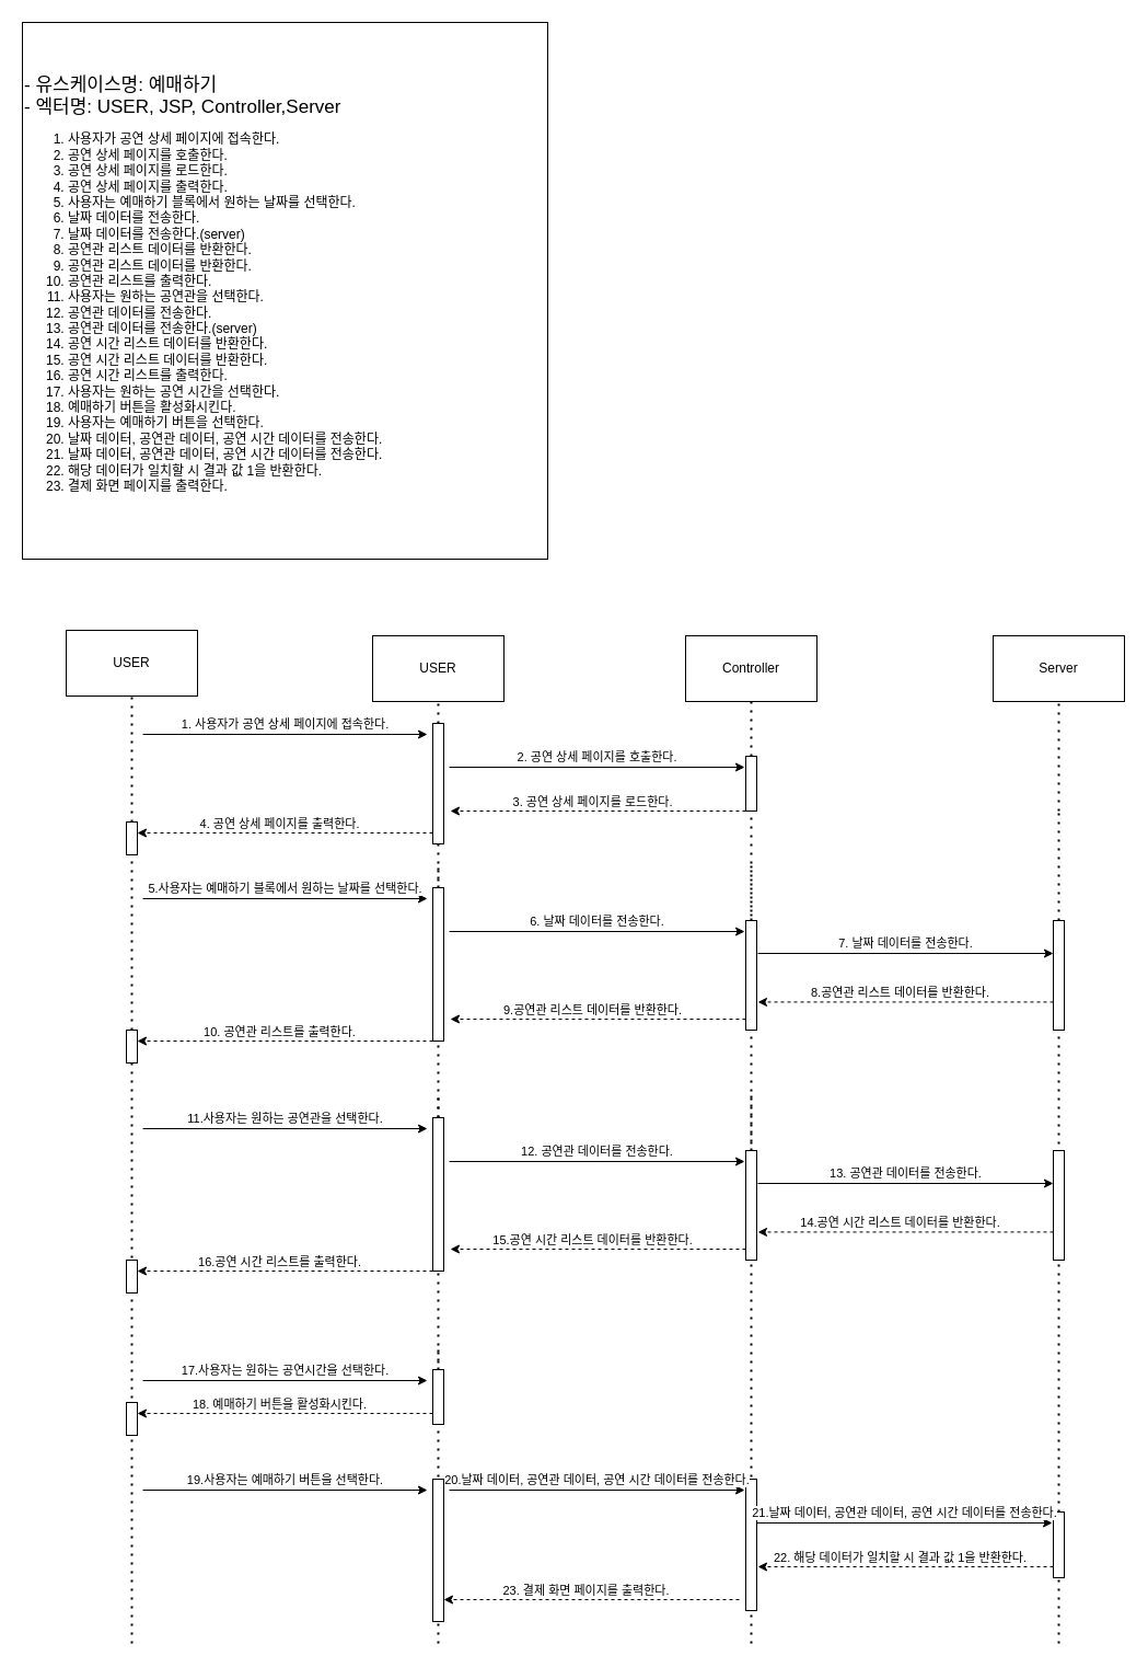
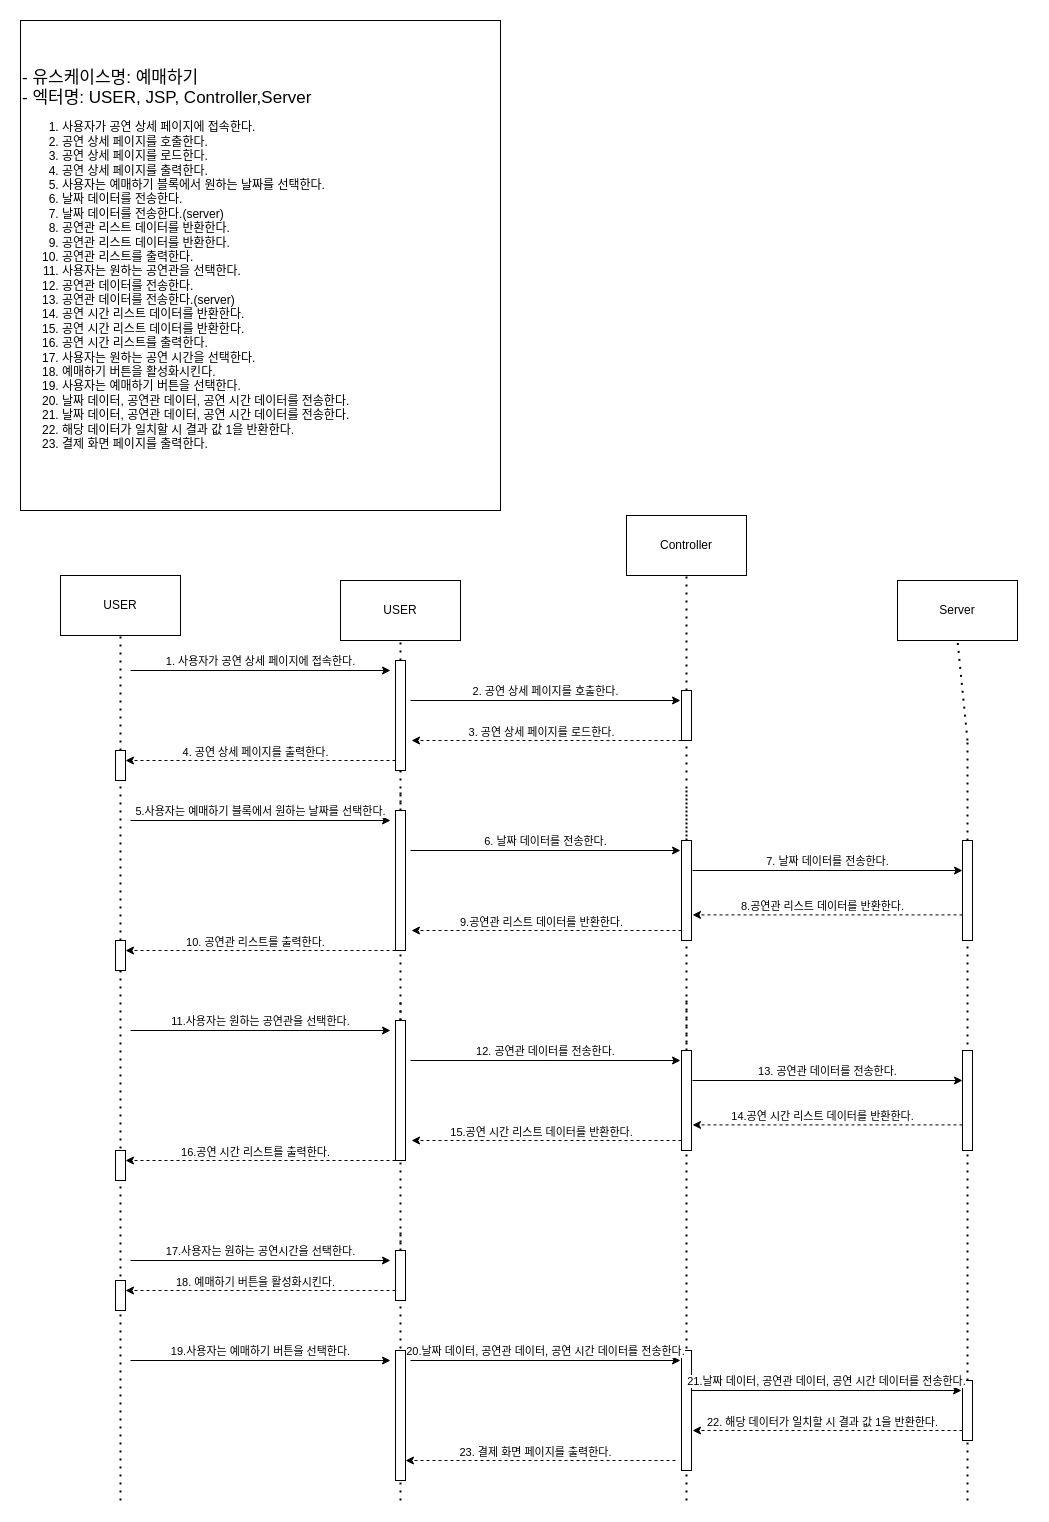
- <mxCell id="5" value="Controller" style="rounded=0;whiteSpace=wrap;html=1;" parent="1" vertex="1"><mxGeometry x="626" y="580" width="120" height="60" as="geometry" /></mxCell>
+ <mxCell id="5" value="Controller" style="rounded=0;whiteSpace=wrap;html=1;" parent="1" vertex="1"><mxGeometry x="626" y="515" width="120" height="60" as="geometry" /></mxCell>
- <mxCell id="21" value="Server" style="rounded=0;whiteSpace=wrap;html=1;" vertex="1" parent="1"><mxGeometry x="907" y="580" width="120" height="60" as="geometry" /></mxCell>
+ <mxCell id="21" value="Server" style="rounded=0;whiteSpace=wrap;html=1;" vertex="1" parent="1"><mxGeometry x="897" y="580" width="120" height="60" as="geometry" /></mxCell>
